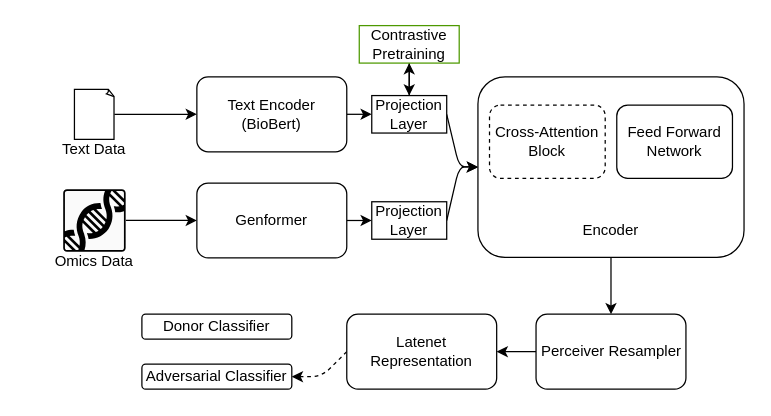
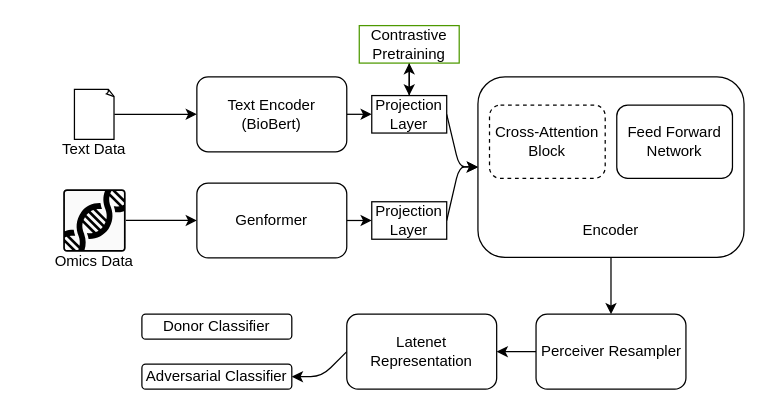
- <mxCell id="25" style="edgeStyle=none;html=1;exitX=0;exitY=0.5;exitDx=0;exitDy=0;entryX=1;entryY=0.5;entryDx=0;entryDy=0;dashed=1;" edge="1" parent="1" source="26" target="29"><mxGeometry relative="1" as="geometry"><Array as="points"><mxPoint x="257" y="301" /></Array></mxGeometry></mxCell>
+ <mxCell id="25" style="edgeStyle=none;html=1;exitX=0;exitY=0.5;exitDx=0;exitDy=0;entryX=1;entryY=0.5;entryDx=0;entryDy=0;" edge="1" parent="1" source="26" target="29"><mxGeometry relative="1" as="geometry"><Array as="points"><mxPoint x="257" y="301" /></Array></mxGeometry></mxCell>
